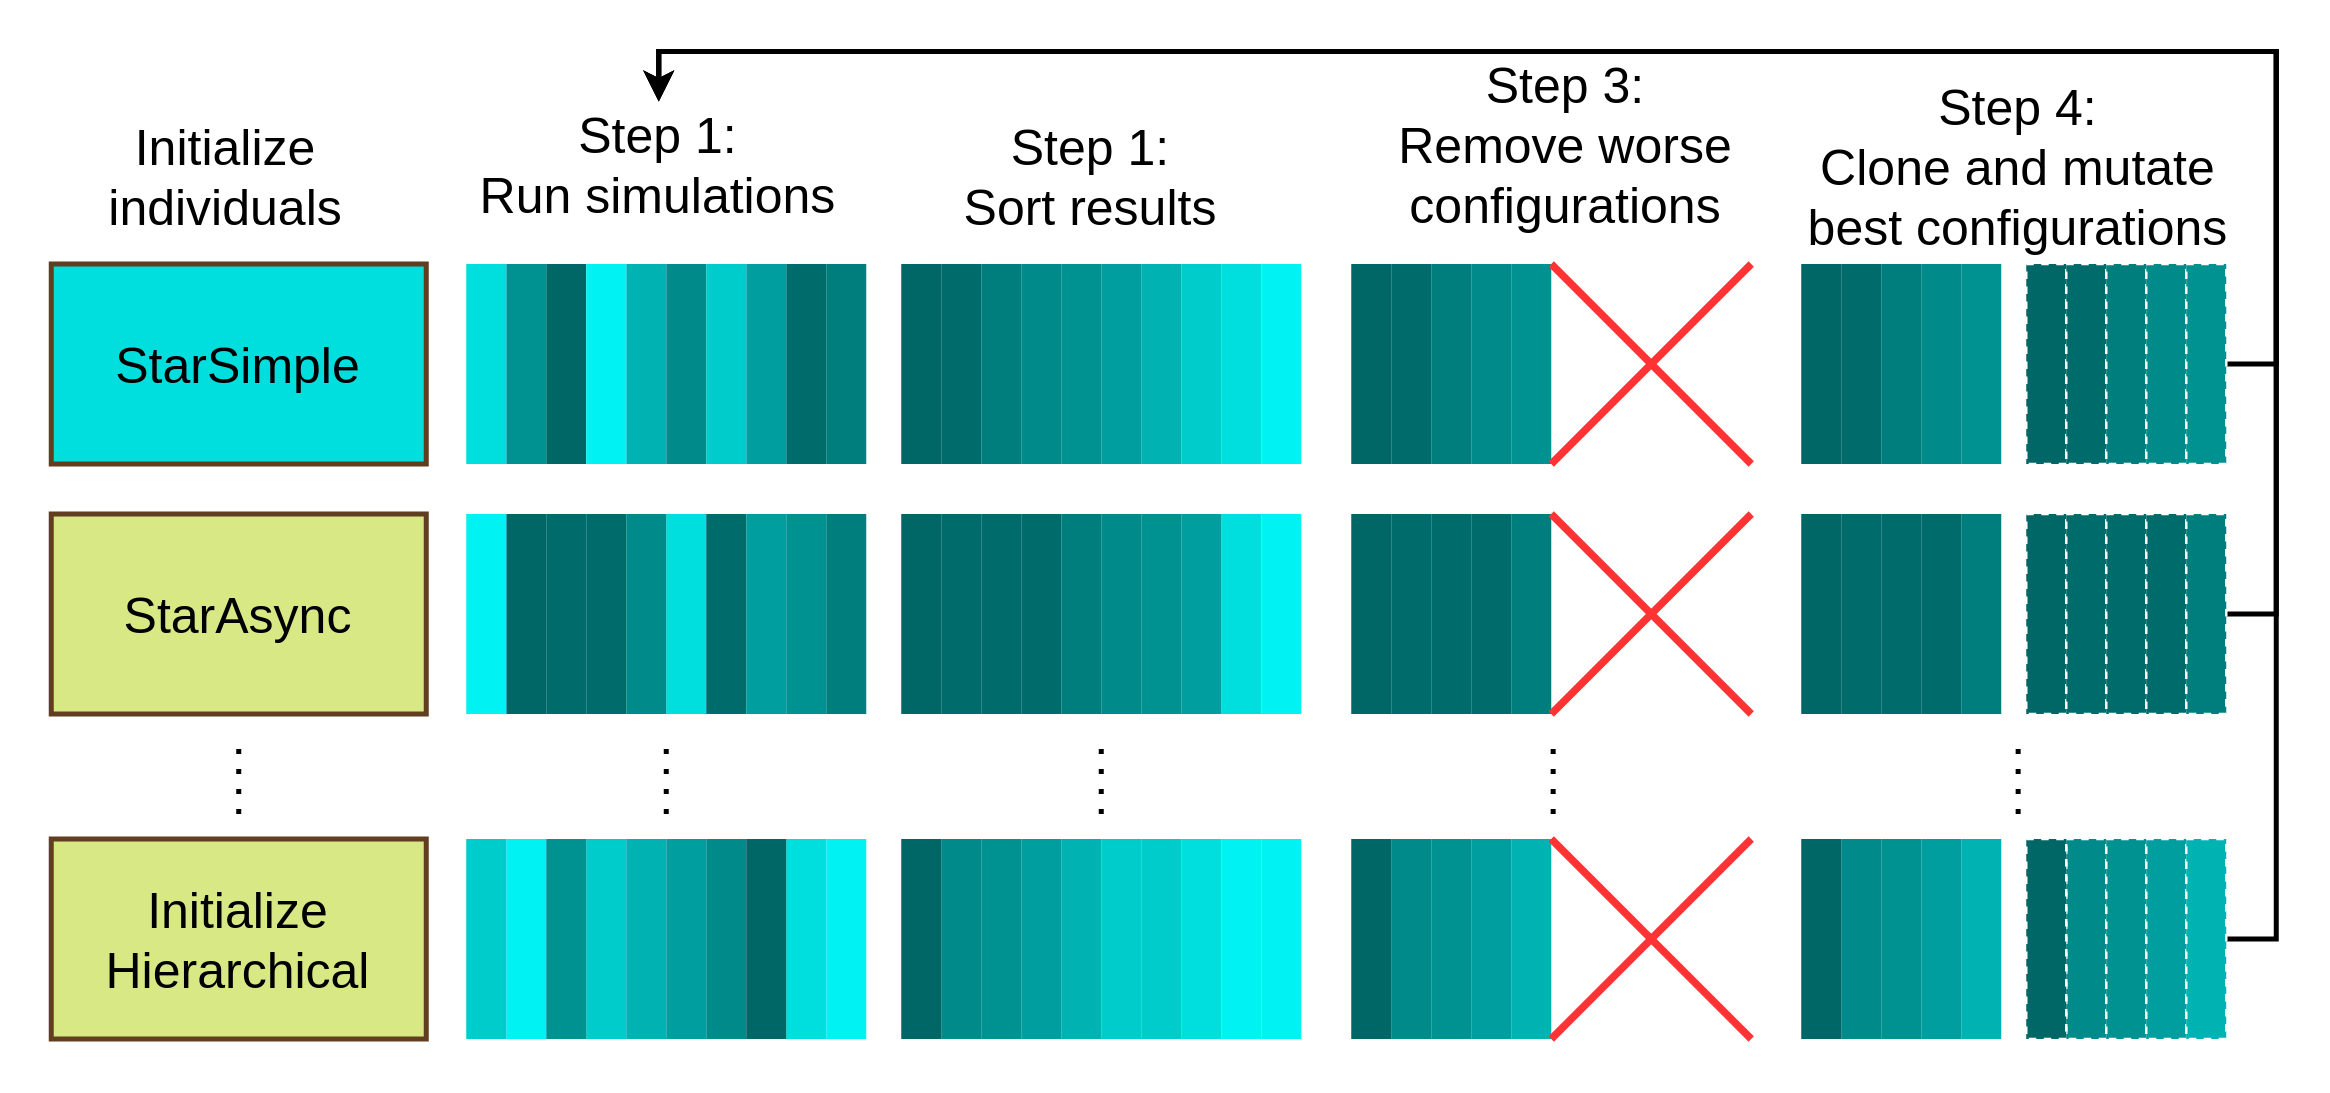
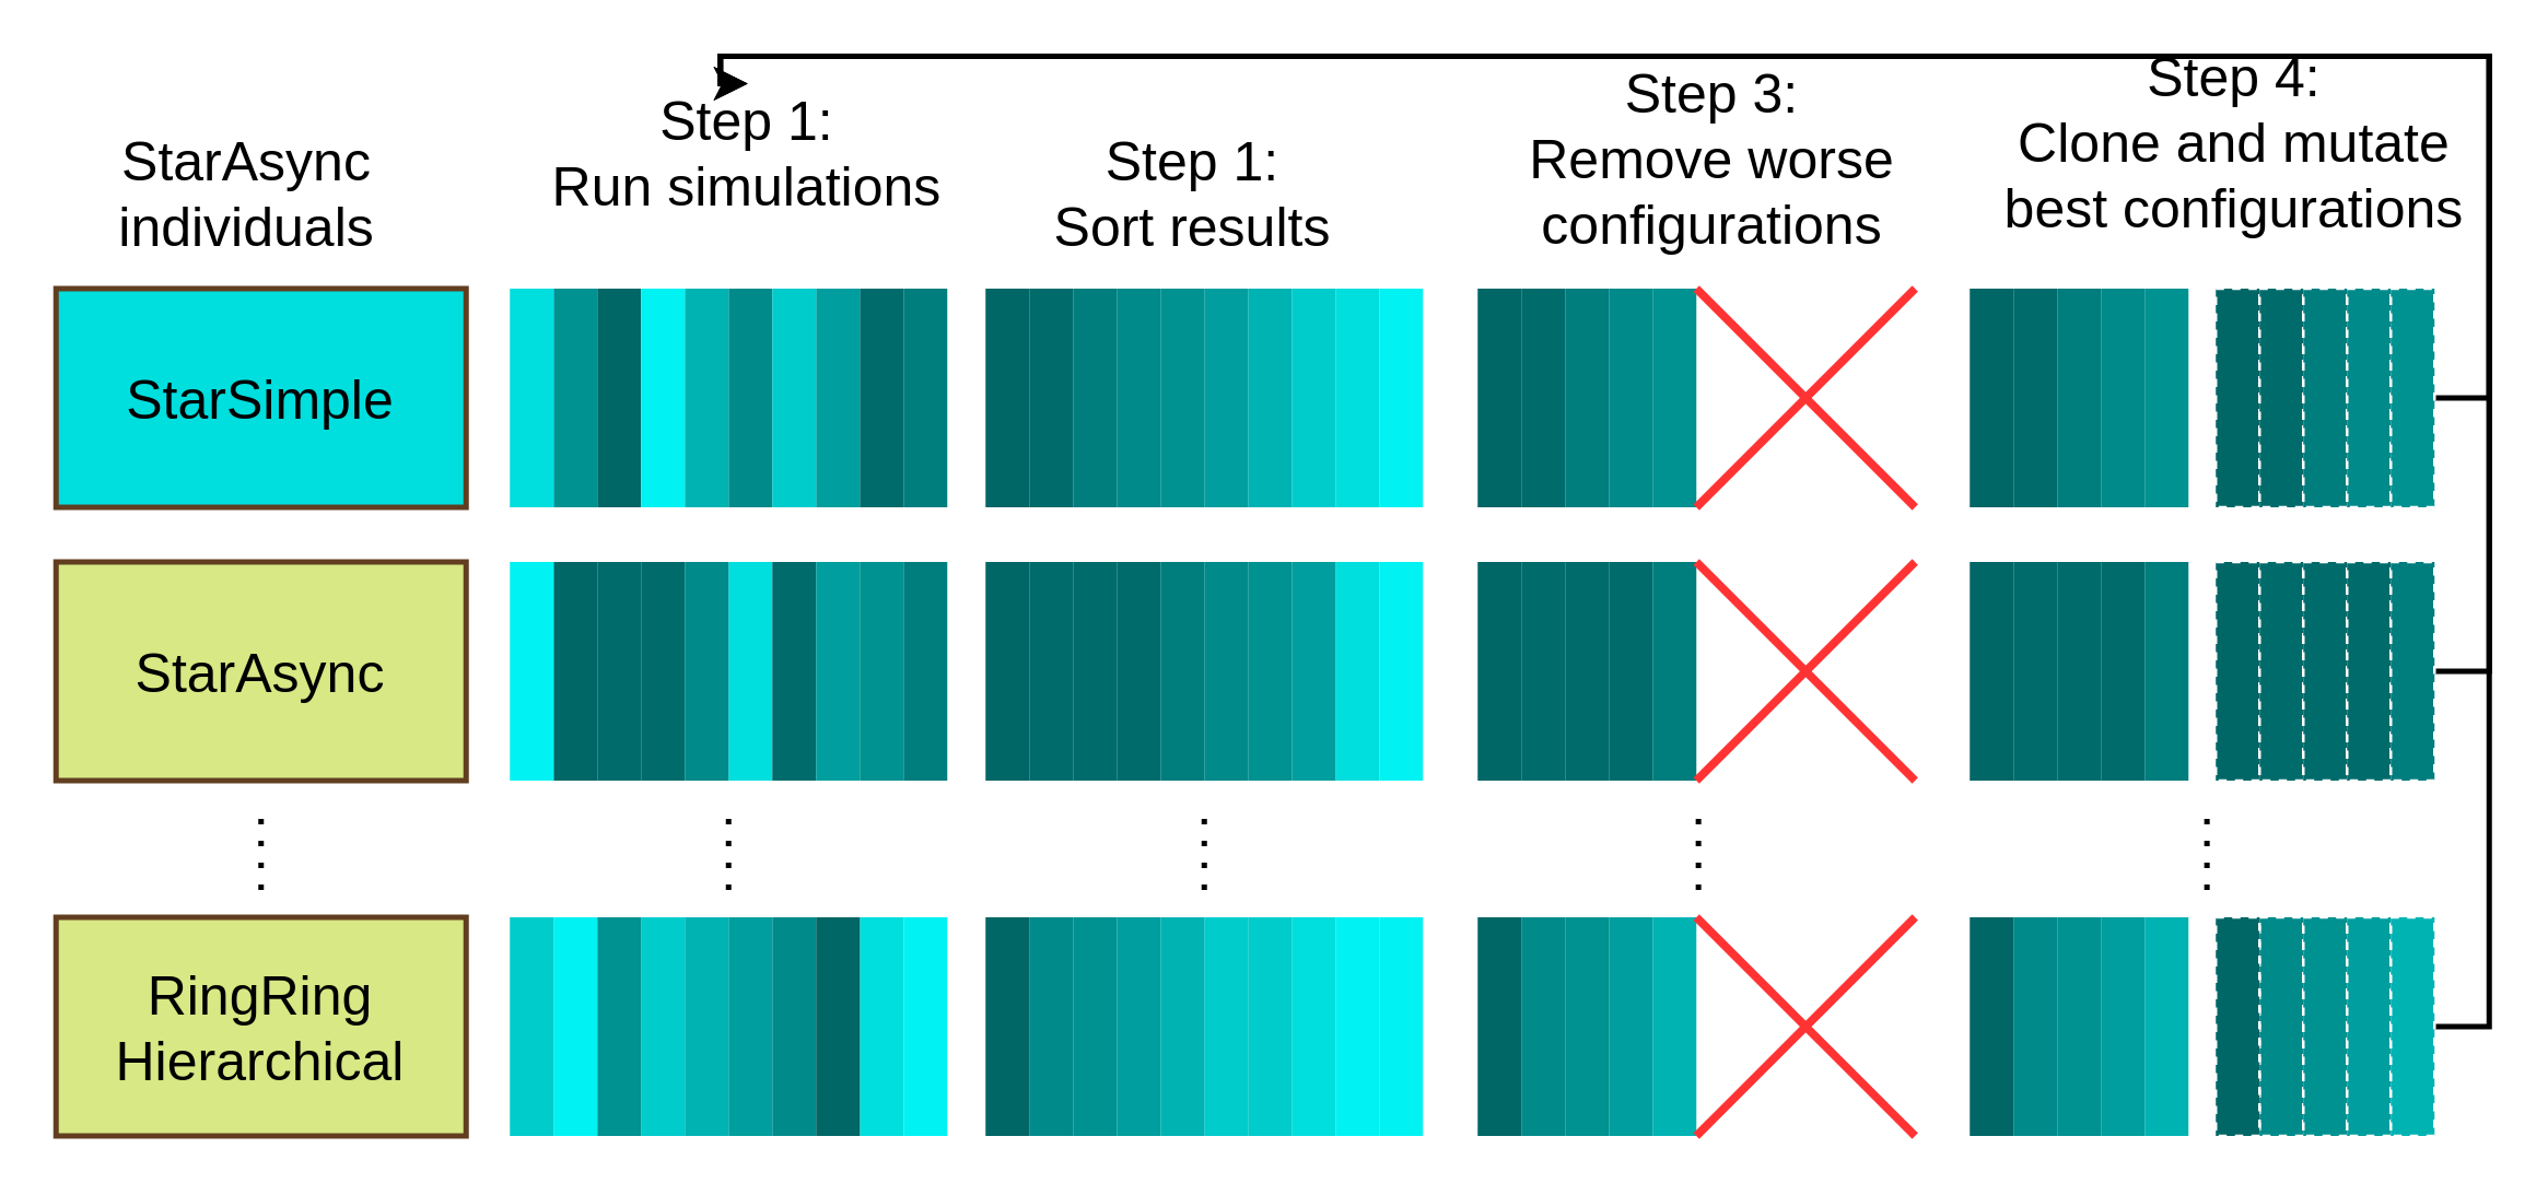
- <mxCell id="6" value="Step 1:&lt;div style=&quot;font-size: 20px;&quot;&gt;Run simulations&lt;/div&gt;" style="text;html=1;align=center;verticalAlign=middle;whiteSpace=wrap;rounded=0;fontFamily=Helvetica;fontSize=20;fontColor=default;" vertex="1" parent="1"><mxGeometry x="186" y="40" width="154" height="50" as="geometry" /></mxCell>
+ <mxCell id="6" value="Step 1:&lt;div style=&quot;font-size: 20px;&quot;&gt;Run simulations&lt;/div&gt;" style="text;html=1;align=center;verticalAlign=middle;whiteSpace=wrap;rounded=0;fontFamily=Helvetica;fontSize=20;fontColor=default;" vertex="1" parent="1"><mxGeometry x="196" y="30" width="154" height="50" as="geometry" /></mxCell>
- <mxCell id="34" value="Step 4:&lt;div style=&quot;font-size: 20px;&quot;&gt;Clone and mutate best configurations&lt;/div&gt;" style="text;html=1;align=center;verticalAlign=middle;whiteSpace=wrap;rounded=0;fontFamily=Helvetica;fontSize=20;fontColor=default;" vertex="1" parent="1"><mxGeometry x="717" y="46" width="180" height="40" as="geometry" /></mxCell>
+ <mxCell id="34" value="Step 4:&lt;div style=&quot;font-size: 20px;&quot;&gt;Clone and mutate best configurations&lt;/div&gt;" style="text;html=1;align=center;verticalAlign=middle;whiteSpace=wrap;rounded=0;fontFamily=Helvetica;fontSize=20;fontColor=default;" vertex="1" parent="1"><mxGeometry x="727" y="31" width="180" height="40" as="geometry" /></mxCell>
- <mxCell id="5" value="Initialize individuals" style="text;html=1;align=center;verticalAlign=middle;whiteSpace=wrap;rounded=0;fontFamily=Helvetica;fontSize=20;fontColor=default;" vertex="1" parent="1"><mxGeometry x="60" y="55" width="60" height="30" as="geometry" /></mxCell>
+ <mxCell id="5" value="StarAsync individuals" style="text;html=1;align=center;verticalAlign=middle;whiteSpace=wrap;rounded=0;fontFamily=Helvetica;fontSize=20;fontColor=default;" vertex="1" parent="1"><mxGeometry x="60" y="55" width="60" height="30" as="geometry" /></mxCell>
- <mxCell id="4" value="Initialize&lt;div&gt;Hierarchical&lt;/div&gt;" style="rounded=0;whiteSpace=wrap;html=1;fillColor=#D7E884;strokeColor=#613E20;strokeWidth=2;fontSize=20;" vertex="1" parent="1"><mxGeometry x="20" y="335" width="150" height="80" as="geometry" /></mxCell>
+ <mxCell id="4" value="RingRing&lt;div&gt;Hierarchical&lt;/div&gt;" style="rounded=0;whiteSpace=wrap;html=1;fillColor=#D7E884;strokeColor=#613E20;strokeWidth=2;fontSize=20;" vertex="1" parent="1"><mxGeometry x="20" y="335" width="150" height="80" as="geometry" /></mxCell>
